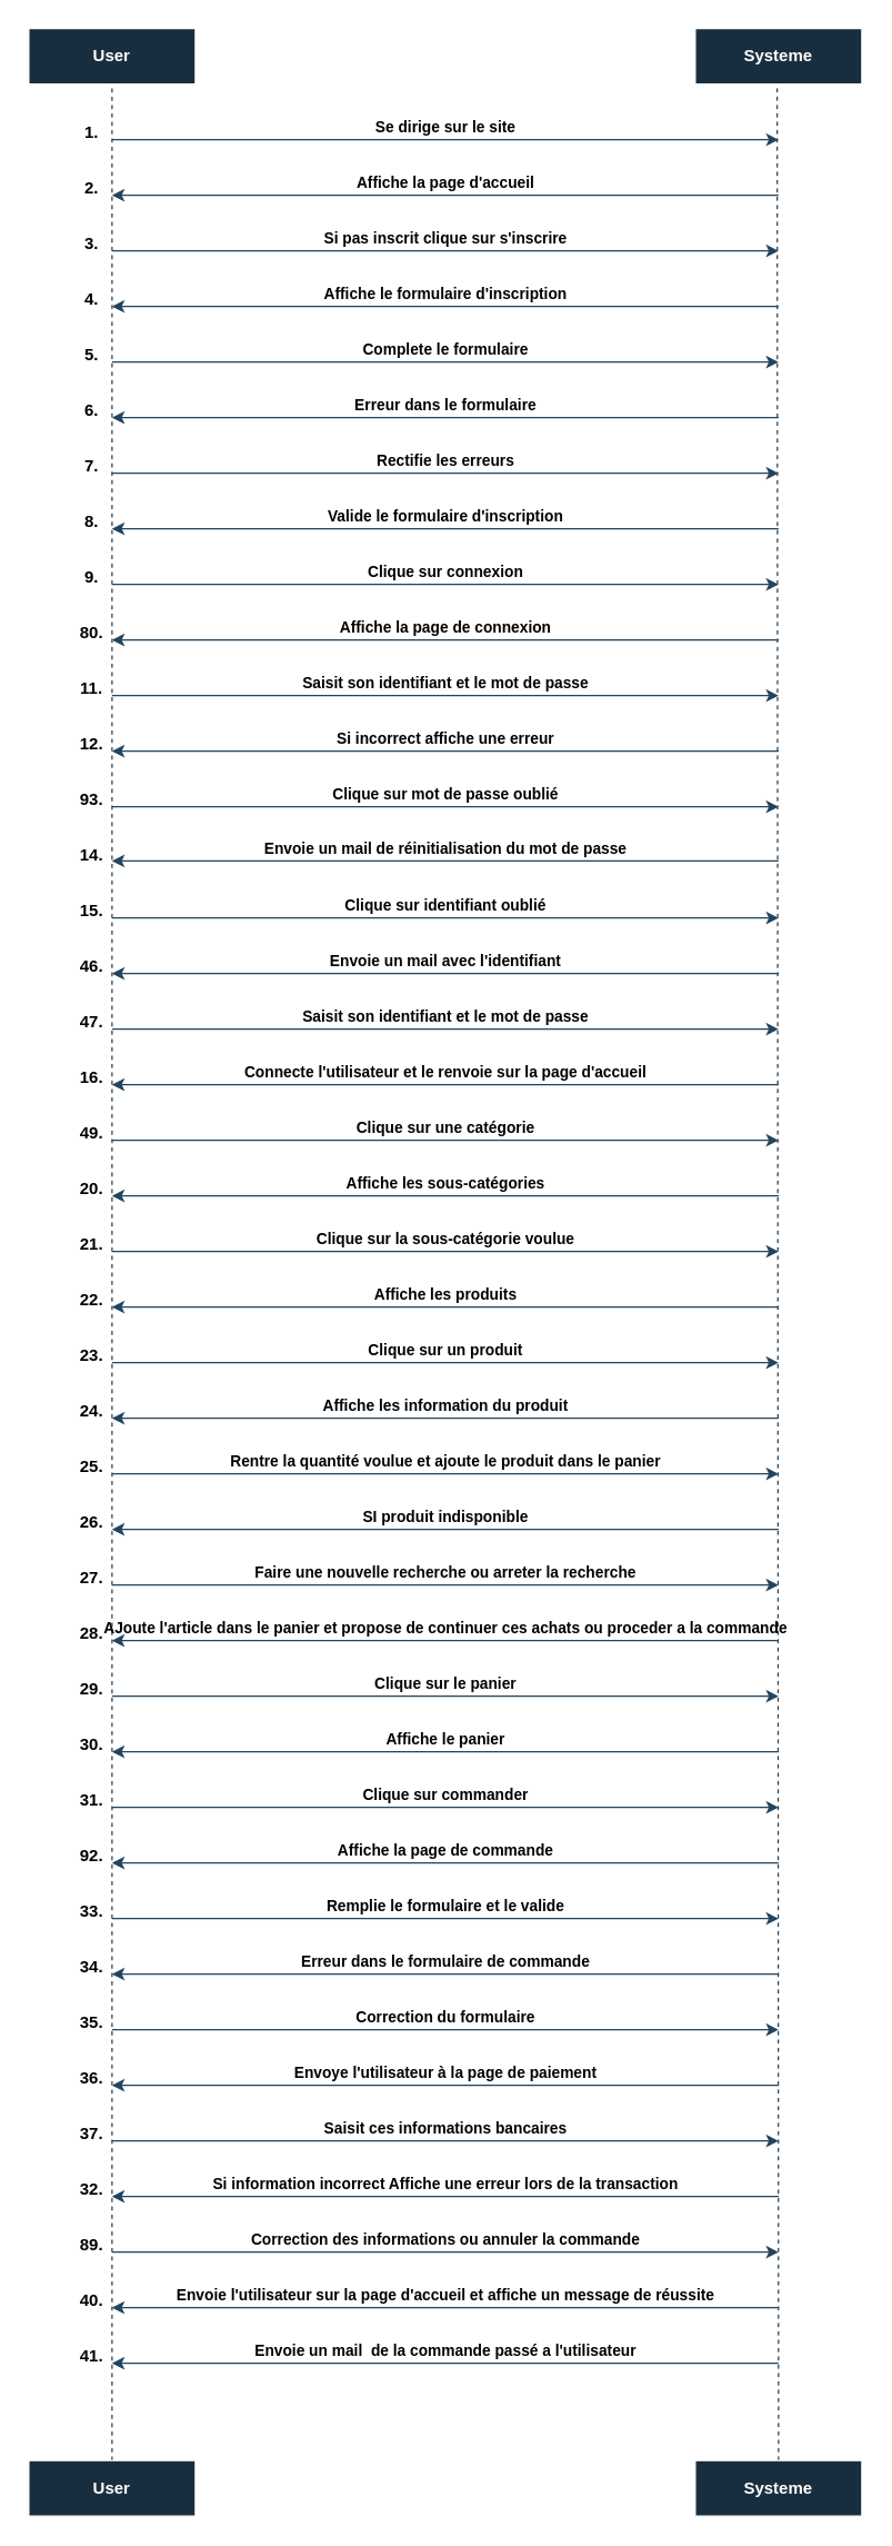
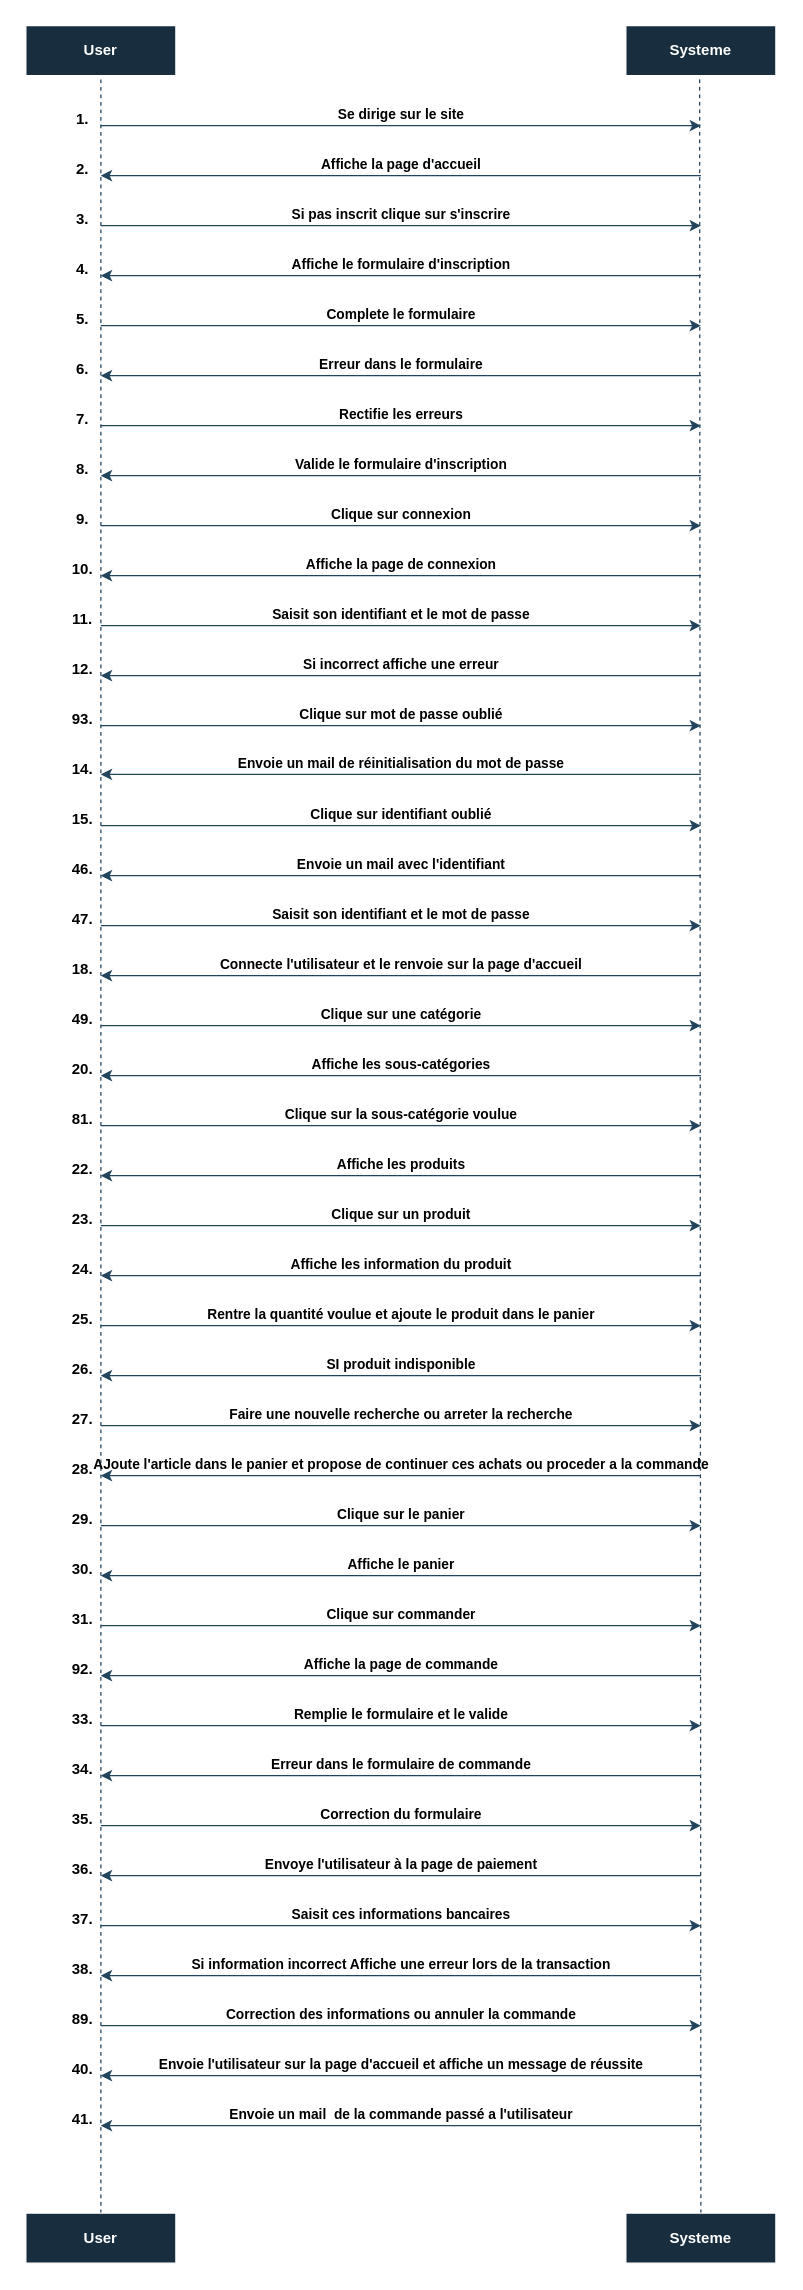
- <mxCell id="30" value="&lt;div&gt;&lt;b&gt;80.&lt;/b&gt;&lt;/div&gt;" style="text;html=1;align=center;verticalAlign=middle;resizable=0;points=[];autosize=1;strokeColor=none;fillColor=none;" parent="1" vertex="1"><mxGeometry x="45" y="440" width="40" height="30" as="geometry" /></mxCell>
+ <mxCell id="30" value="&lt;div&gt;&lt;b&gt;10.&lt;/b&gt;&lt;/div&gt;" style="text;html=1;align=center;verticalAlign=middle;resizable=0;points=[];autosize=1;strokeColor=none;fillColor=none;" parent="1" vertex="1"><mxGeometry x="45" y="440" width="40" height="30" as="geometry" /></mxCell>
- <mxCell id="48" value="16." style="text;html=1;align=center;verticalAlign=middle;resizable=0;points=[];autosize=1;strokeColor=none;fillColor=none;fontStyle=1" parent="1" vertex="1"><mxGeometry x="45" y="760" width="40" height="30" as="geometry" /></mxCell>
+ <mxCell id="48" value="18." style="text;html=1;align=center;verticalAlign=middle;resizable=0;points=[];autosize=1;strokeColor=none;fillColor=none;fontStyle=1" parent="1" vertex="1"><mxGeometry x="45" y="760" width="40" height="30" as="geometry" /></mxCell>
- <mxCell id="51" value="21." style="text;html=1;align=center;verticalAlign=middle;resizable=0;points=[];autosize=1;strokeColor=none;fillColor=none;fontStyle=1" parent="1" vertex="1"><mxGeometry x="45" y="880" width="40" height="30" as="geometry" /></mxCell>
+ <mxCell id="51" value="81." style="text;html=1;align=center;verticalAlign=middle;resizable=0;points=[];autosize=1;strokeColor=none;fillColor=none;fontStyle=1" parent="1" vertex="1"><mxGeometry x="45" y="880" width="40" height="30" as="geometry" /></mxCell>
- <mxCell id="86" value="&lt;b&gt;32.&lt;/b&gt;" style="text;html=1;align=center;verticalAlign=middle;resizable=0;points=[];autosize=1;strokeColor=none;fillColor=none;" parent="1" vertex="1"><mxGeometry x="45" y="1560" width="40" height="30" as="geometry" /></mxCell>
+ <mxCell id="86" value="&lt;b&gt;38.&lt;/b&gt;" style="text;html=1;align=center;verticalAlign=middle;resizable=0;points=[];autosize=1;strokeColor=none;fillColor=none;" parent="1" vertex="1"><mxGeometry x="45" y="1560" width="40" height="30" as="geometry" /></mxCell>
